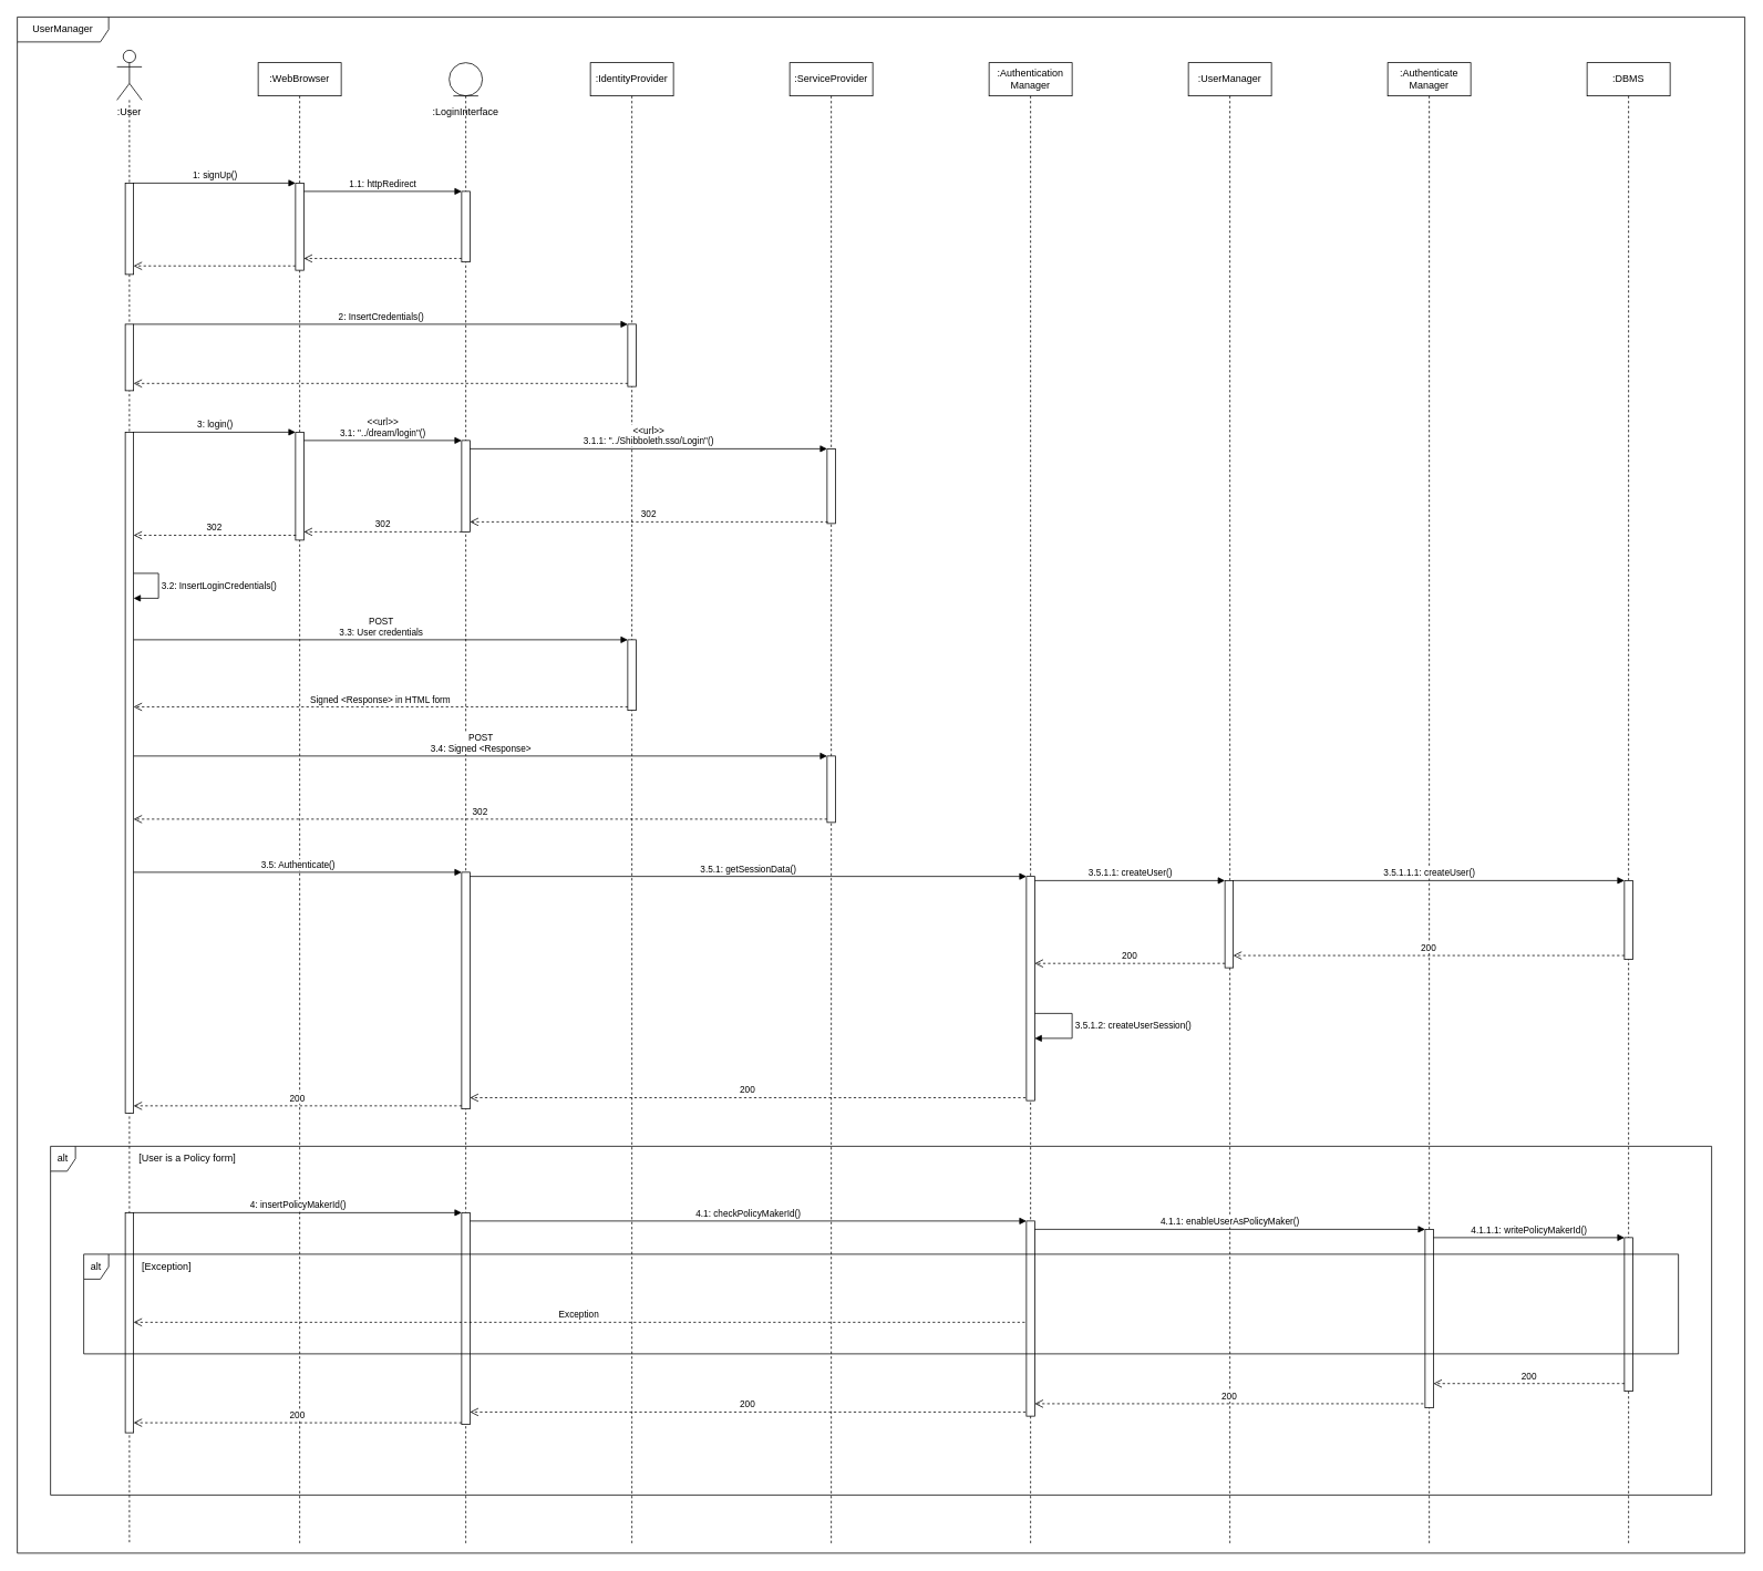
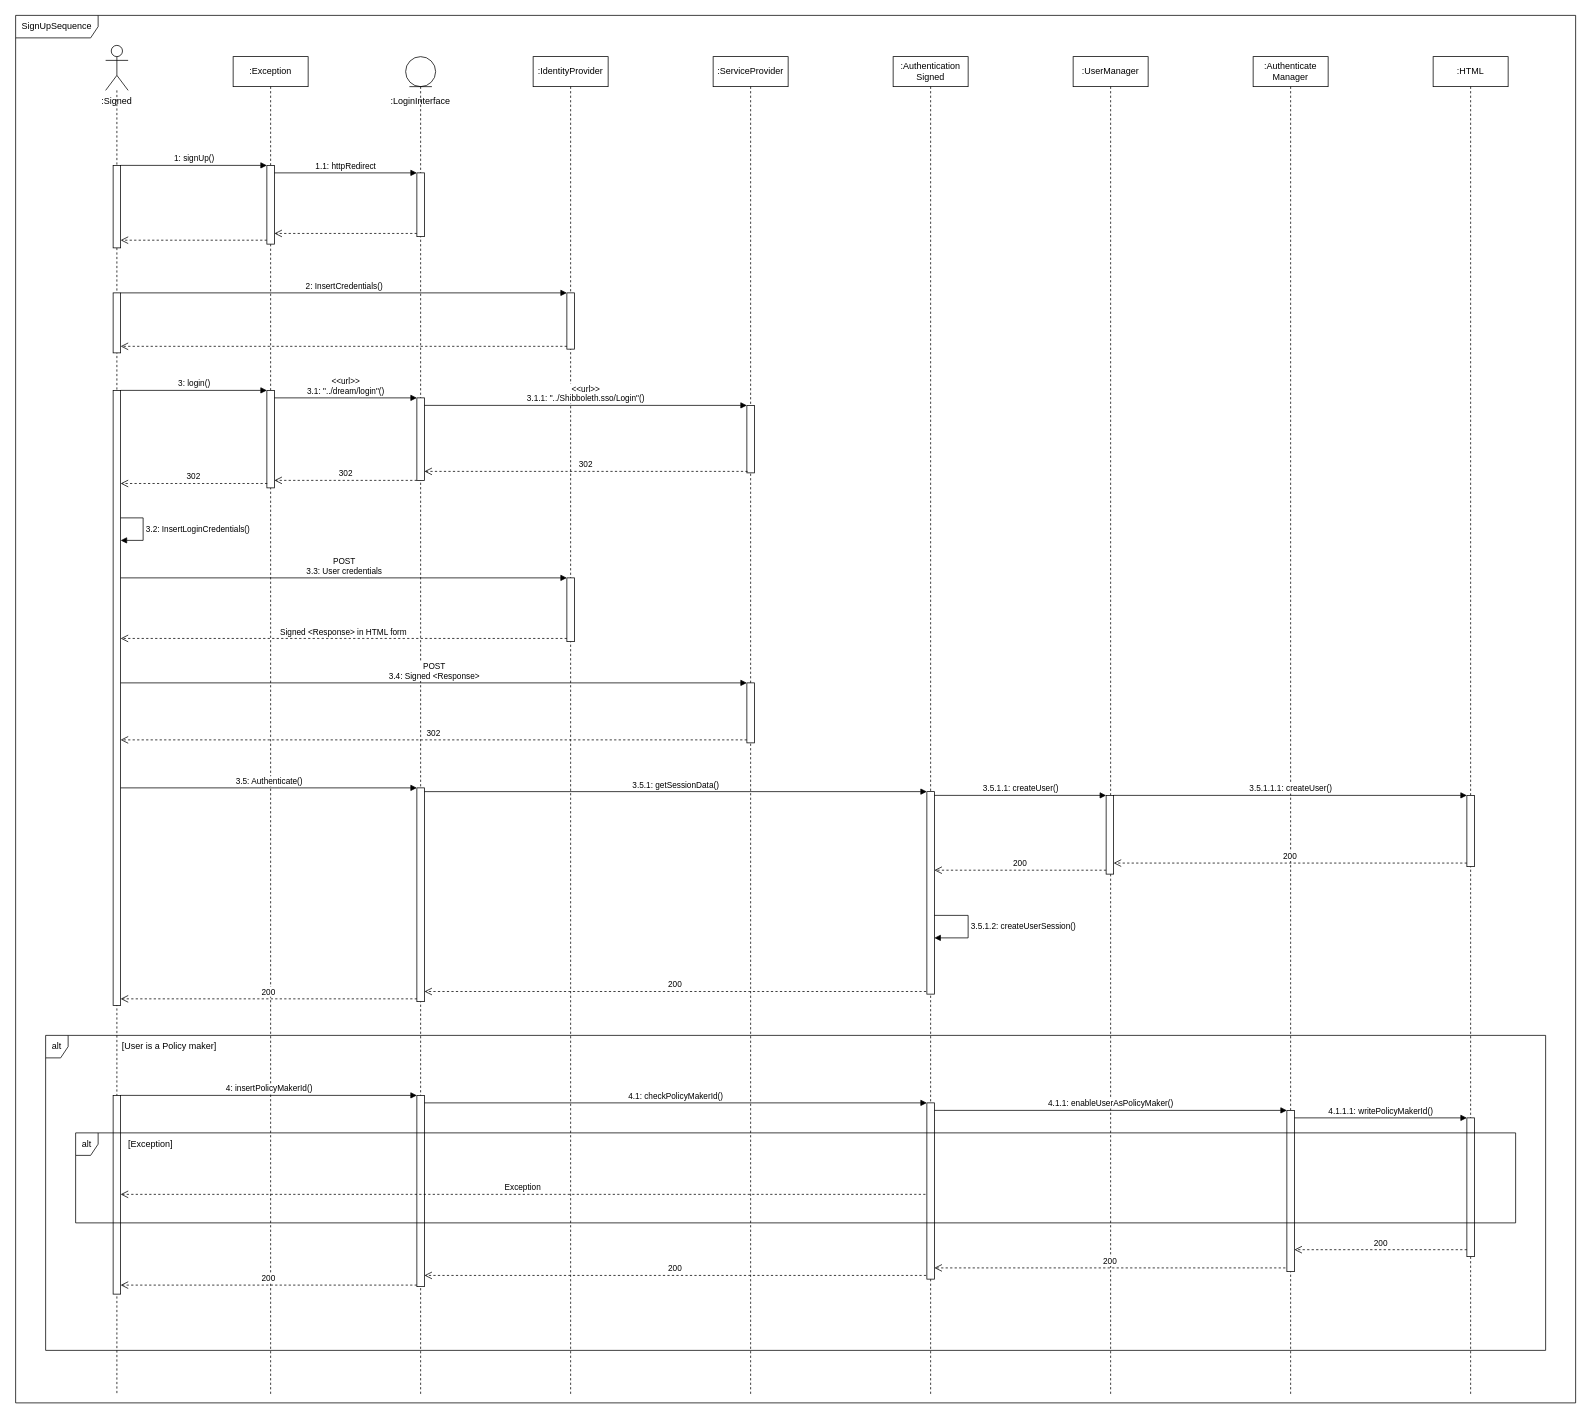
- <mxCell id="2" value="UserManager" style="shape=umlFrame;whiteSpace=wrap;html=1;width=110;height=30;" parent="1" vertex="1"><mxGeometry y="20" width="2080" height="1850" as="geometry" x="20" /></mxCell>
+ <mxCell id="2" value="SignUpSequence" style="shape=umlFrame;whiteSpace=wrap;html=1;width=110;height=30;" parent="1" vertex="1"><mxGeometry y="20" width="2080" height="1850" as="geometry" x="20" /></mxCell>
- <mxCell id="17" value=":WebBrowser" style="shape=umlLifeline;perimeter=lifelinePerimeter;whiteSpace=wrap;html=1;container=1;collapsible=0;recursiveResize=0;outlineConnect=0;" parent="1" vertex="1"><mxGeometry x="310" y="75" width="100" height="1785" as="geometry" /></mxCell>
+ <mxCell id="17" value=":Exception" style="shape=umlLifeline;perimeter=lifelinePerimeter;whiteSpace=wrap;html=1;container=1;collapsible=0;recursiveResize=0;outlineConnect=0;" parent="1" vertex="1"><mxGeometry x="310" y="75" width="100" height="1785" as="geometry" /></mxCell>
- <mxCell id="44" value=":Authentication&lt;br&gt;Manager" style="shape=umlLifeline;perimeter=lifelinePerimeter;whiteSpace=wrap;html=1;container=1;collapsible=0;recursiveResize=0;outlineConnect=0;" parent="1" vertex="1"><mxGeometry x="1190" y="75" width="100" height="1785" as="geometry" /></mxCell>
+ <mxCell id="44" value=":Authentication&lt;br&gt;Signed" style="shape=umlLifeline;perimeter=lifelinePerimeter;whiteSpace=wrap;html=1;container=1;collapsible=0;recursiveResize=0;outlineConnect=0;" parent="1" vertex="1"><mxGeometry x="1190" y="75" width="100" height="1785" as="geometry" /></mxCell>
- <mxCell id="63" value=":DBMS" style="shape=umlLifeline;perimeter=lifelinePerimeter;whiteSpace=wrap;html=1;container=1;collapsible=0;recursiveResize=0;outlineConnect=0;" parent="1" vertex="1"><mxGeometry x="1910" y="75" width="100" height="1785" as="geometry" /></mxCell>
+ <mxCell id="63" value=":HTML" style="shape=umlLifeline;perimeter=lifelinePerimeter;whiteSpace=wrap;html=1;container=1;collapsible=0;recursiveResize=0;outlineConnect=0;" parent="1" vertex="1"><mxGeometry x="1910" y="75" width="100" height="1785" as="geometry" /></mxCell>
- <mxCell id="19" value=":User" style="text;html=1;strokeColor=none;fillColor=none;align=center;verticalAlign=middle;whiteSpace=wrap;rounded=0;" parent="1" vertex="1"><mxGeometry x="110" y="120" width="90" height="30" as="geometry" /></mxCell>
+ <mxCell id="19" value=":Signed" style="text;html=1;strokeColor=none;fillColor=none;align=center;verticalAlign=middle;whiteSpace=wrap;rounded=0;" parent="1" vertex="1"><mxGeometry x="110" y="120" width="90" height="30" as="geometry" /></mxCell>
- <mxCell id="59" value="[User is a Policy form]" style="text;html=1;strokeColor=none;fillColor=none;align=center;verticalAlign=middle;whiteSpace=wrap;rounded=0;" parent="1" vertex="1"><mxGeometry x="160" y="1380" width="130" height="30" as="geometry" /></mxCell>
+ <mxCell id="59" value="[User is a Policy maker]" style="text;html=1;strokeColor=none;fillColor=none;align=center;verticalAlign=middle;whiteSpace=wrap;rounded=0;" parent="1" vertex="1"><mxGeometry x="160" y="1380" width="130" height="30" as="geometry" /></mxCell>
